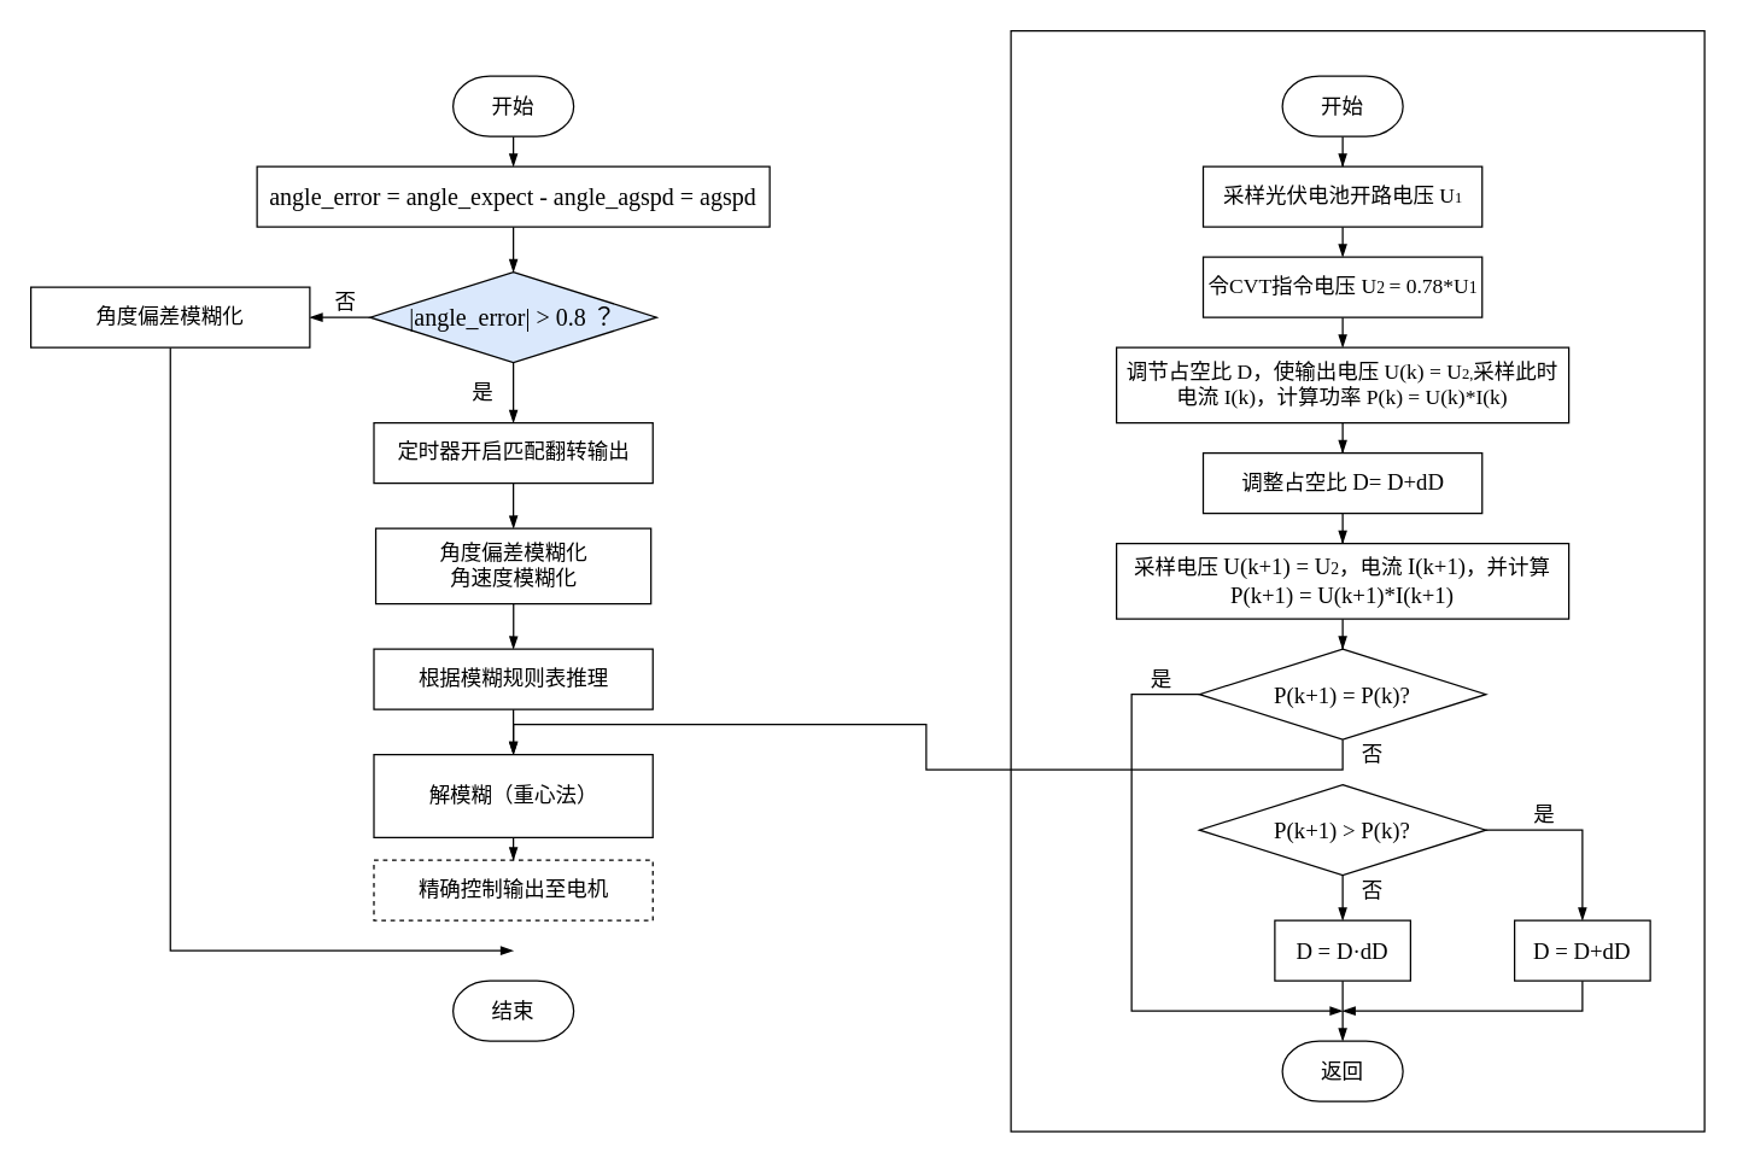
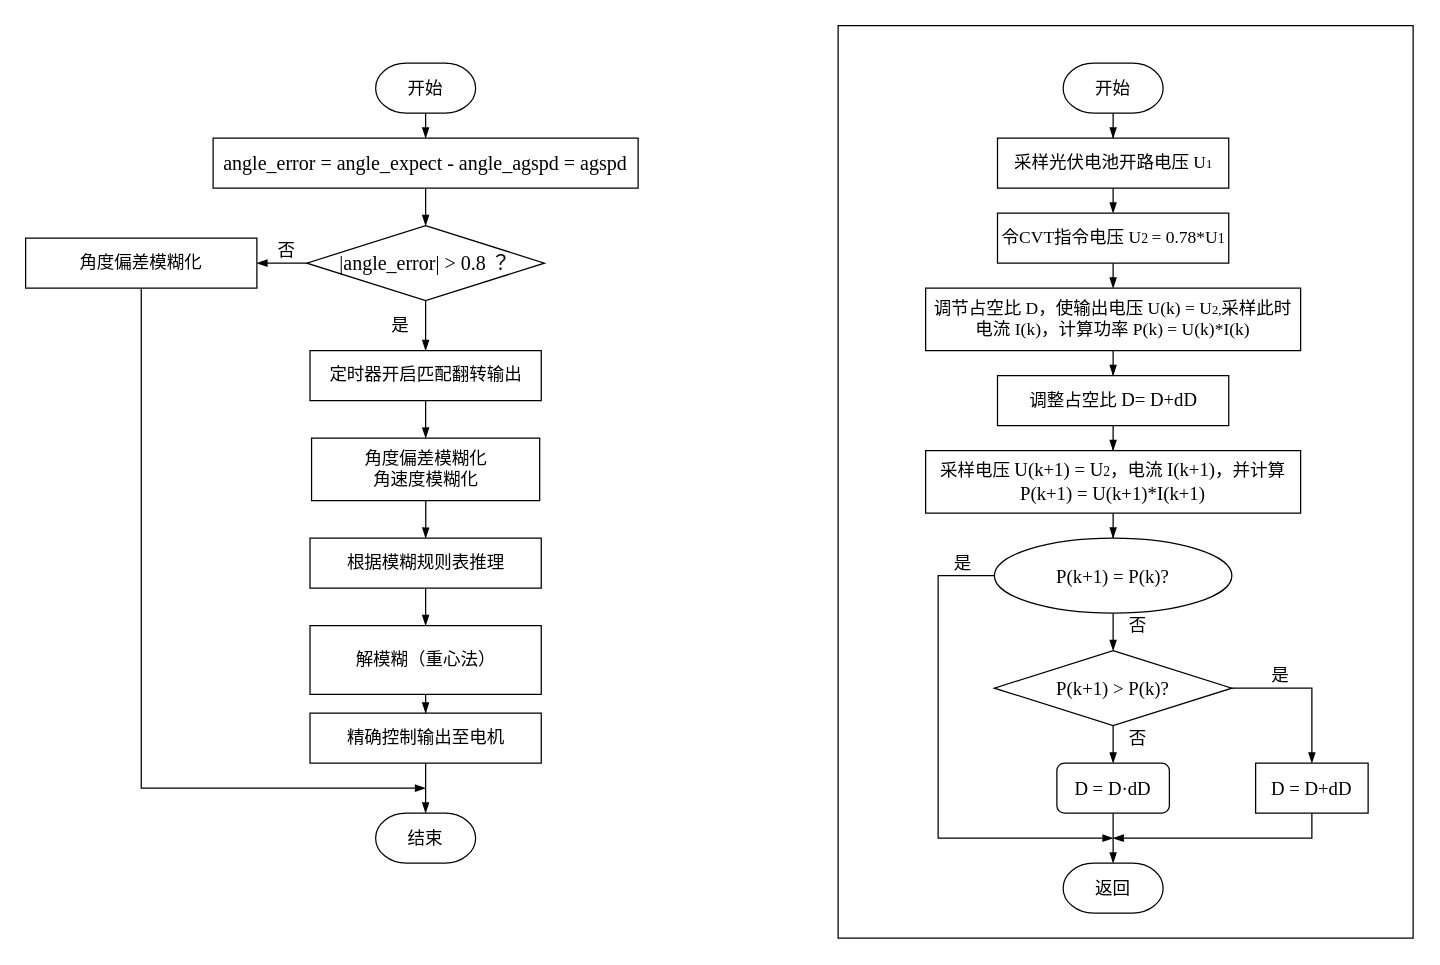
- <mxCell id="36" value="&lt;font style=&quot;font-size: 16px&quot; face=&quot;Times New Roman&quot;&gt;|angle_error| &amp;gt; 0.8&amp;nbsp;？&lt;/font&gt;" style="rhombus;whiteSpace=wrap;html=1;strokeWidth=1;fillColor=#dae8fc;" vertex="1" parent="1"><mxGeometry x="245" y="180" width="190" height="60" as="geometry" /></mxCell>
+ <mxCell id="36" value="&lt;font style=&quot;font-size: 16px&quot; face=&quot;Times New Roman&quot;&gt;|angle_error| &amp;gt; 0.8&amp;nbsp;？&lt;/font&gt;" style="rhombus;whiteSpace=wrap;html=1;strokeWidth=1;" vertex="1" parent="1"><mxGeometry x="245" y="180" width="190" height="60" as="geometry" /></mxCell>
- <mxCell id="17" value="&lt;span style=&quot;font-family: &amp;#34;times new roman&amp;#34;&quot;&gt;&lt;font style=&quot;font-size: 15px&quot;&gt;P(k+1) = P(k)?&lt;/font&gt;&lt;/span&gt;" style="rhombus;whiteSpace=wrap;html=1;strokeWidth=1;" vertex="1" parent="1"><mxGeometry x="795" y="430" width="190" height="60" as="geometry" /></mxCell>
+ <mxCell id="17" value="&lt;span style=&quot;font-family: &amp;#34;times new roman&amp;#34;&quot;&gt;&lt;font style=&quot;font-size: 15px&quot;&gt;P(k+1) = P(k)?&lt;/font&gt;&lt;/span&gt;" style="ellipse;whiteSpace=wrap;html=1;strokeWidth=1;" vertex="1" parent="1"><mxGeometry x="795" y="430" width="190" height="60" as="geometry" /></mxCell>
- <mxCell id="15" style="edgeStyle=orthogonalEdgeStyle;rounded=0;orthogonalLoop=1;jettySize=auto;html=1;exitX=0.5;exitY=1;exitDx=0;exitDy=0;endArrow=blockThin;endFill=1;" edge="1" parent="1" source="17" target="44"><mxGeometry relative="1" as="geometry" /></mxCell>
+ <mxCell id="15" style="edgeStyle=orthogonalEdgeStyle;rounded=0;orthogonalLoop=1;jettySize=auto;html=1;exitX=0.5;exitY=1;exitDx=0;exitDy=0;endArrow=blockThin;endFill=1;" edge="1" parent="1" source="17" target="20"><mxGeometry relative="1" as="geometry" /></mxCell>
- <mxCell id="46" value="&lt;font face=&quot;Times New Roman&quot;&gt;&lt;span style=&quot;font-size: 14px&quot;&gt;精确控制输出至电机&lt;/span&gt;&lt;/font&gt;" style="rounded=0;whiteSpace=wrap;html=1;strokeWidth=1;dashed=1;" vertex="1" parent="1"><mxGeometry x="247.5" y="570" width="185" height="40" as="geometry" /></mxCell>
+ <mxCell id="46" value="&lt;font face=&quot;Times New Roman&quot;&gt;&lt;span style=&quot;font-size: 14px&quot;&gt;精确控制输出至电机&lt;/span&gt;&lt;/font&gt;" style="rounded=0;whiteSpace=wrap;html=1;strokeWidth=1;" vertex="1" parent="1"><mxGeometry x="247.5" y="570" width="185" height="40" as="geometry" /></mxCell>
+ <mxCell id="45" style="edgeStyle=orthogonalEdgeStyle;rounded=0;orthogonalLoop=1;jettySize=auto;html=1;exitX=0.5;exitY=1;exitDx=0;exitDy=0;entryX=0.5;entryY=0;entryDx=0;entryDy=0;entryPerimeter=0;endArrow=blockThin;endFill=1;" edge="1" parent="1" source="46" target="49"><mxGeometry relative="1" as="geometry" /></mxCell>
- <mxCell id="22" value="&lt;span style=&quot;font-family: &amp;#34;times new roman&amp;#34;&quot;&gt;&lt;font style=&quot;font-size: 15px&quot;&gt;D = D·dD&lt;/font&gt;&lt;/span&gt;" style="rounded=0;whiteSpace=wrap;html=1;strokeWidth=1;" vertex="1" parent="1"><mxGeometry x="845" y="610" width="90" height="40" as="geometry" /></mxCell>
+ <mxCell id="22" value="&lt;span style=&quot;font-family: &amp;#34;times new roman&amp;#34;&quot;&gt;&lt;font style=&quot;font-size: 15px&quot;&gt;D = D·dD&lt;/font&gt;&lt;/span&gt;" style="whiteSpace=wrap;html=1;strokeWidth=1;rounded=1;" vertex="1" parent="1"><mxGeometry x="845" y="610" width="90" height="40" as="geometry" /></mxCell>
